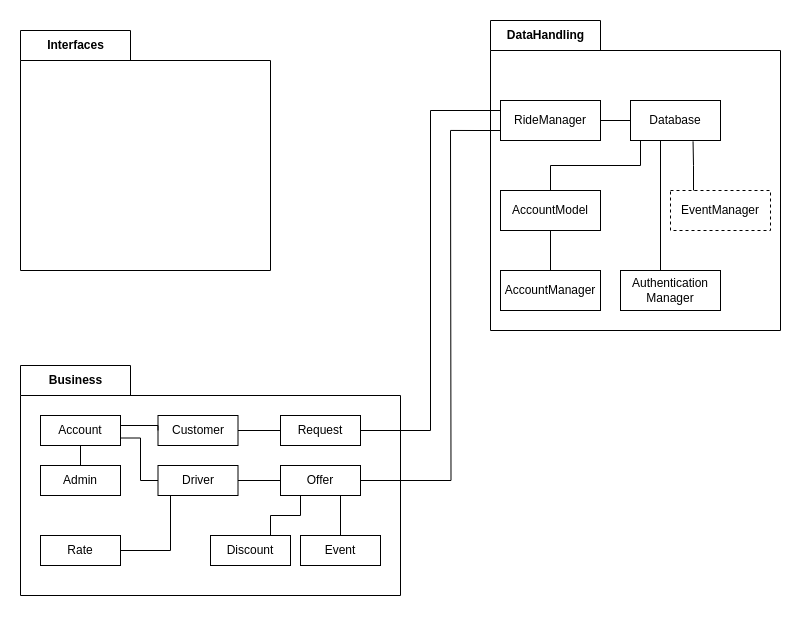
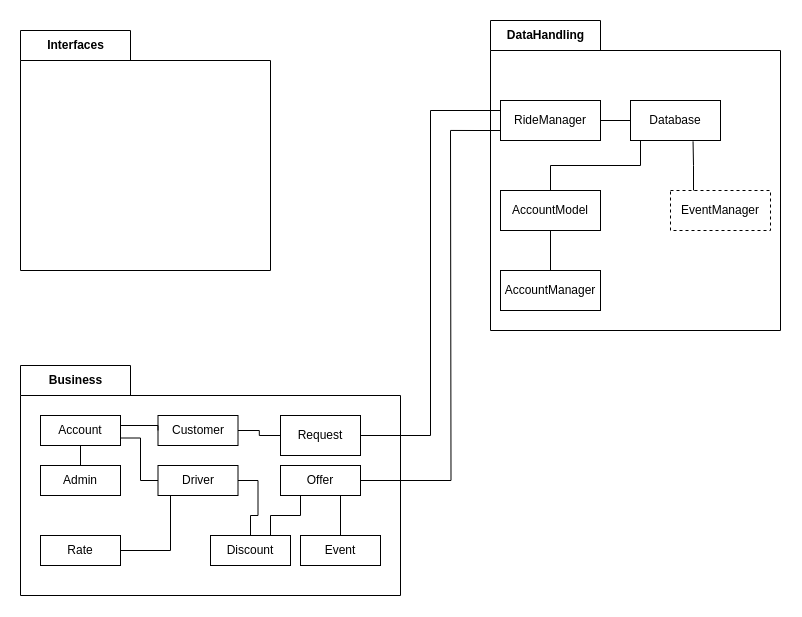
- <mxCell id="10" style="edgeStyle=orthogonalEdgeStyle;rounded=0;orthogonalLoop=1;jettySize=auto;html=1;exitX=0.75;exitY=0;exitDx=0;exitDy=0;entryX=0.75;entryY=1;entryDx=0;entryDy=0;endArrow=none;endFill=0;" edge="1" parent="2" source="11" target="3"><mxGeometry relative="1" as="geometry"><Array as="points"><mxPoint x="170" y="250" /><mxPoint x="170" y="120" /></Array></mxGeometry></mxCell>
- <mxCell id="11" value="Authentication&lt;br&gt;Manager" style="rounded=0;whiteSpace=wrap;html=1;" vertex="1" parent="2"><mxGeometry x="130" y="250" width="100" height="40" as="geometry" /></mxCell>
- <mxCell id="24" value="Request" style="rounded=0;whiteSpace=wrap;html=1;" vertex="1" parent="15"><mxGeometry x="260" y="50" width="80" height="30" as="geometry" /></mxCell>
+ <mxCell id="24" value="Request" style="rounded=0;whiteSpace=wrap;html=1;" vertex="1" parent="15"><mxGeometry x="260" y="50" width="80" height="40" as="geometry" /></mxCell>
- <mxCell id="18" style="edgeStyle=orthogonalEdgeStyle;rounded=0;orthogonalLoop=1;jettySize=auto;html=1;exitX=1;exitY=0.5;exitDx=0;exitDy=0;entryX=0;entryY=0.5;entryDx=0;entryDy=0;endArrow=none;endFill=0;" edge="1" parent="15" source="20" target="23"><mxGeometry relative="1" as="geometry" /></mxCell>
+ <mxCell id="18" style="edgeStyle=orthogonalEdgeStyle;rounded=0;orthogonalLoop=1;jettySize=auto;html=1;exitX=1;exitY=0.5;exitDx=0;exitDy=0;endArrow=none;endFill=0;" edge="1" parent="15" source="20" target="28"><mxGeometry relative="1" as="geometry" /></mxCell>
